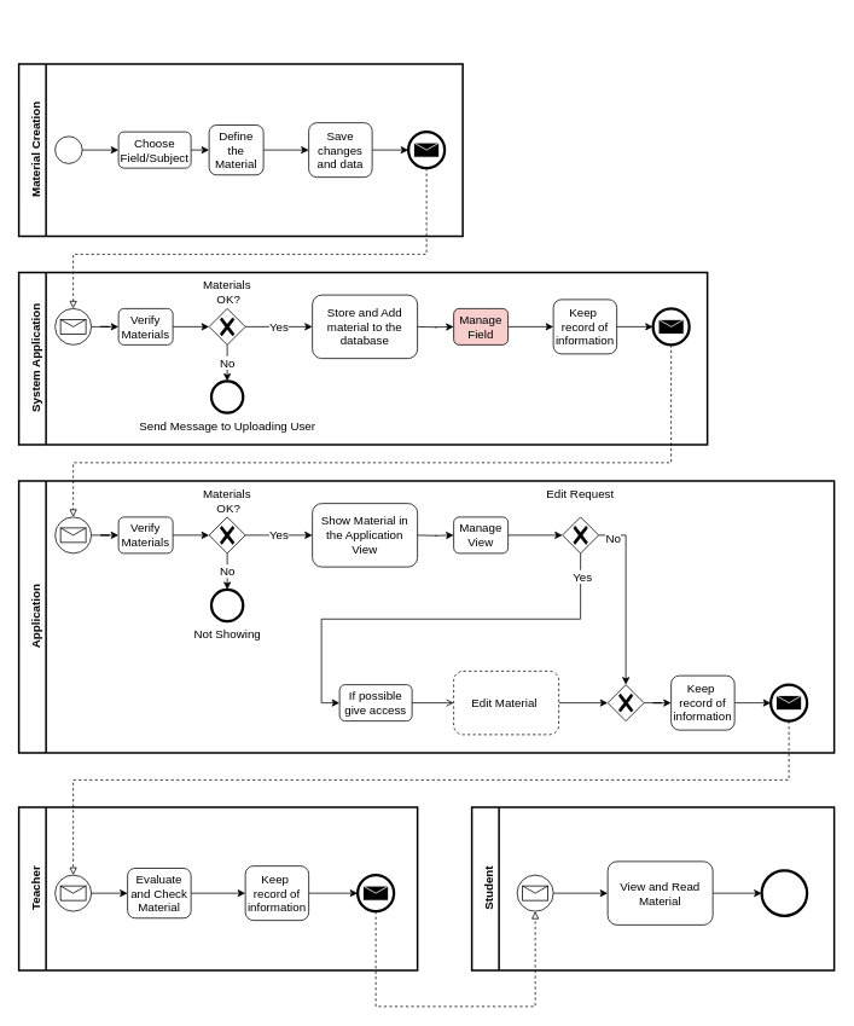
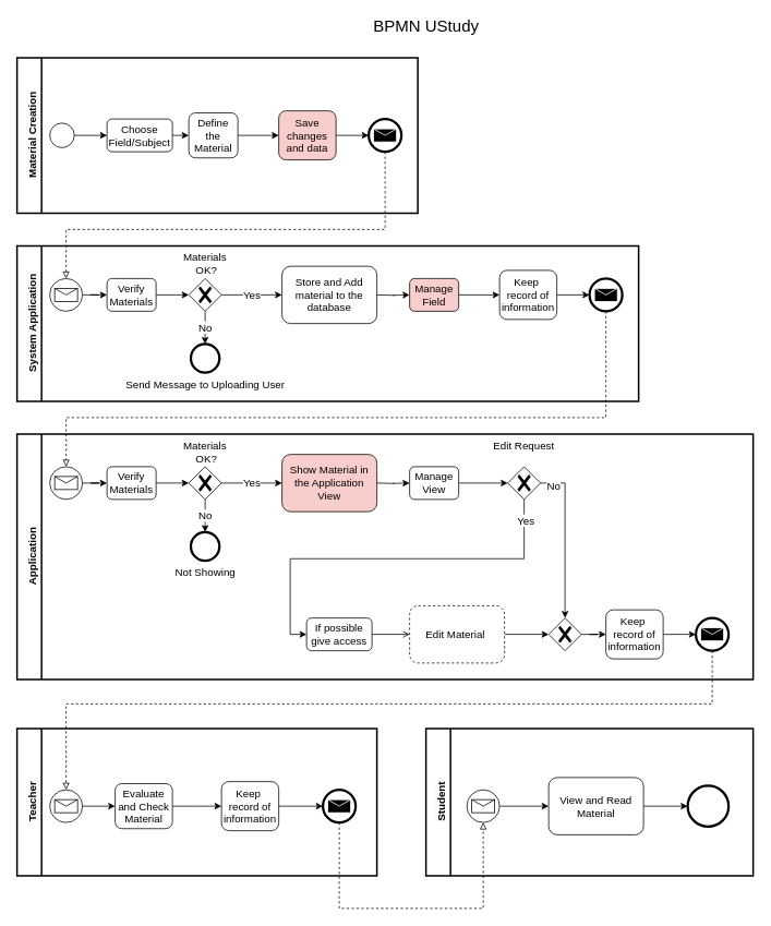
+ <mxCell id="77" value="&lt;font style=&quot;font-size: 20px;&quot;&gt;BPMN UStudy&lt;/font&gt;" style="text;html=1;align=center;verticalAlign=middle;resizable=0;points=[];autosize=1;strokeColor=none;fillColor=none;fontSize=13;" vertex="1" parent="1"><mxGeometry x="450" y="20" width="140" height="20" as="geometry" /></mxCell>
- <mxCell id="12" value="Save changes and data" style="rounded=1;whiteSpace=wrap;html=1;fontSize=13;" vertex="1" parent="3"><mxGeometry x="320" y="65" width="70" height="60" as="geometry" /></mxCell>
+ <mxCell id="12" value="Save changes and data" style="rounded=1;whiteSpace=wrap;html=1;fontSize=13;fillColor=#f8cecc;" vertex="1" parent="3"><mxGeometry x="320" y="65" width="70" height="60" as="geometry" /></mxCell>
- <mxCell id="33" value="Show Material in the Application View" style="rounded=1;whiteSpace=wrap;html=1;fontSize=13;" vertex="1" parent="30"><mxGeometry x="324" y="25" width="116" height="70" as="geometry" /></mxCell>
+ <mxCell id="33" value="Show Material in the Application View" style="rounded=1;whiteSpace=wrap;html=1;fontSize=13;fillColor=#f8cecc;" vertex="1" parent="30"><mxGeometry x="324" y="25" width="116" height="70" as="geometry" /></mxCell>
